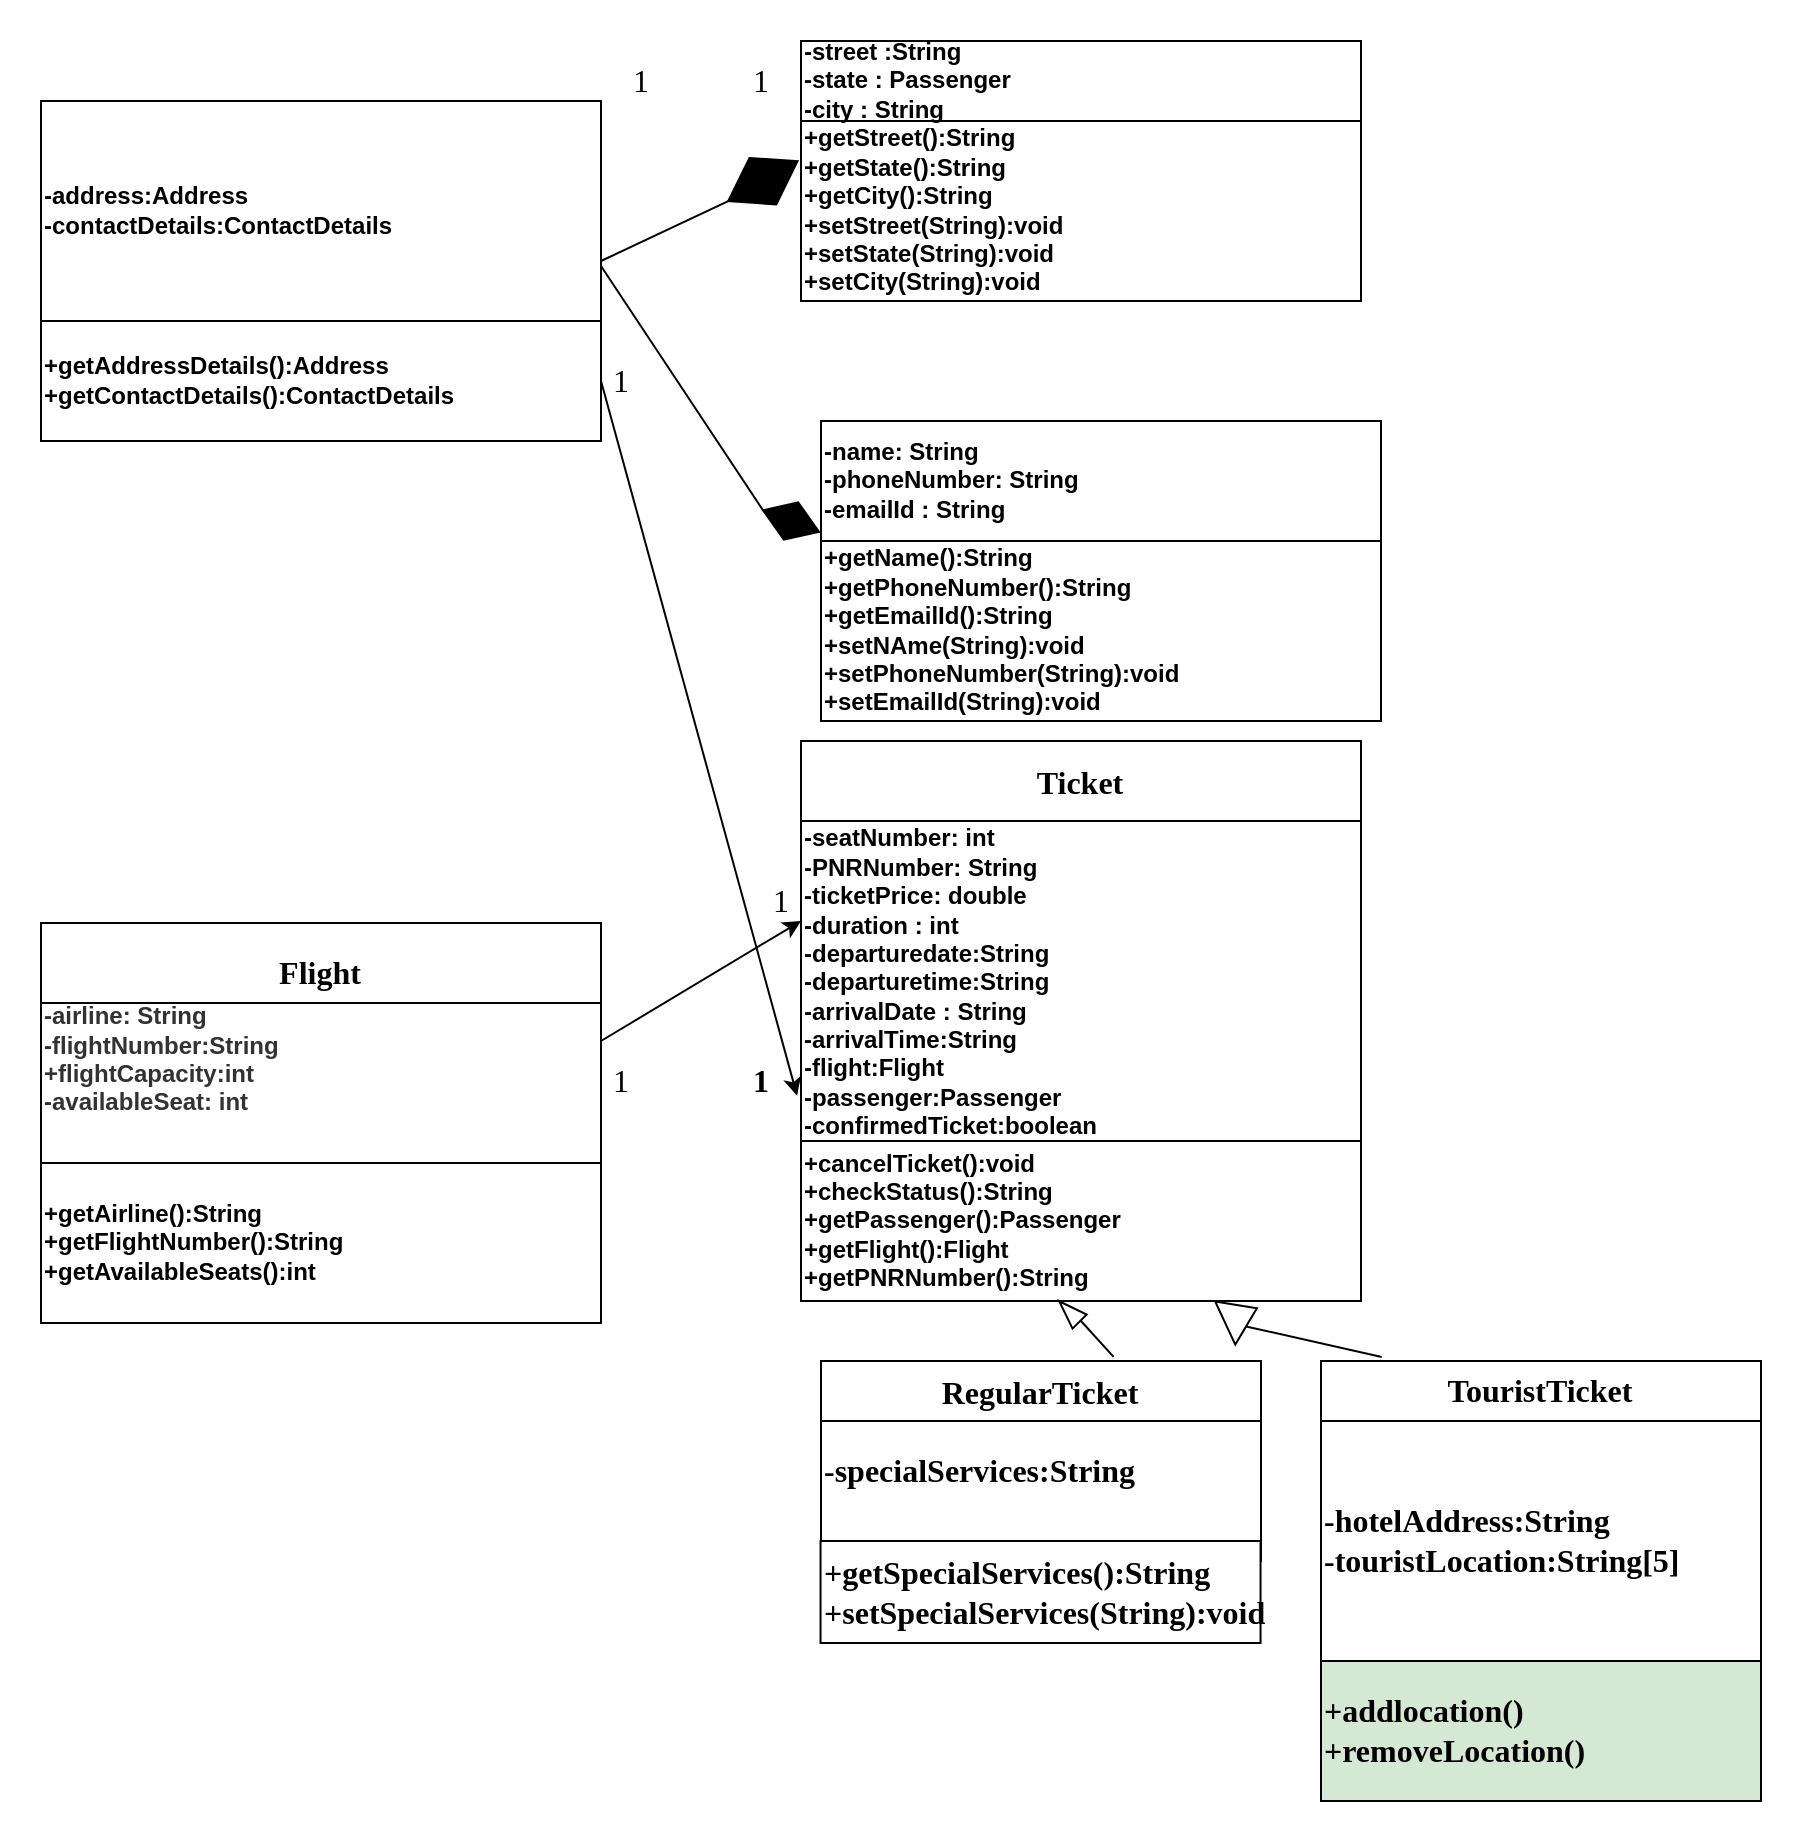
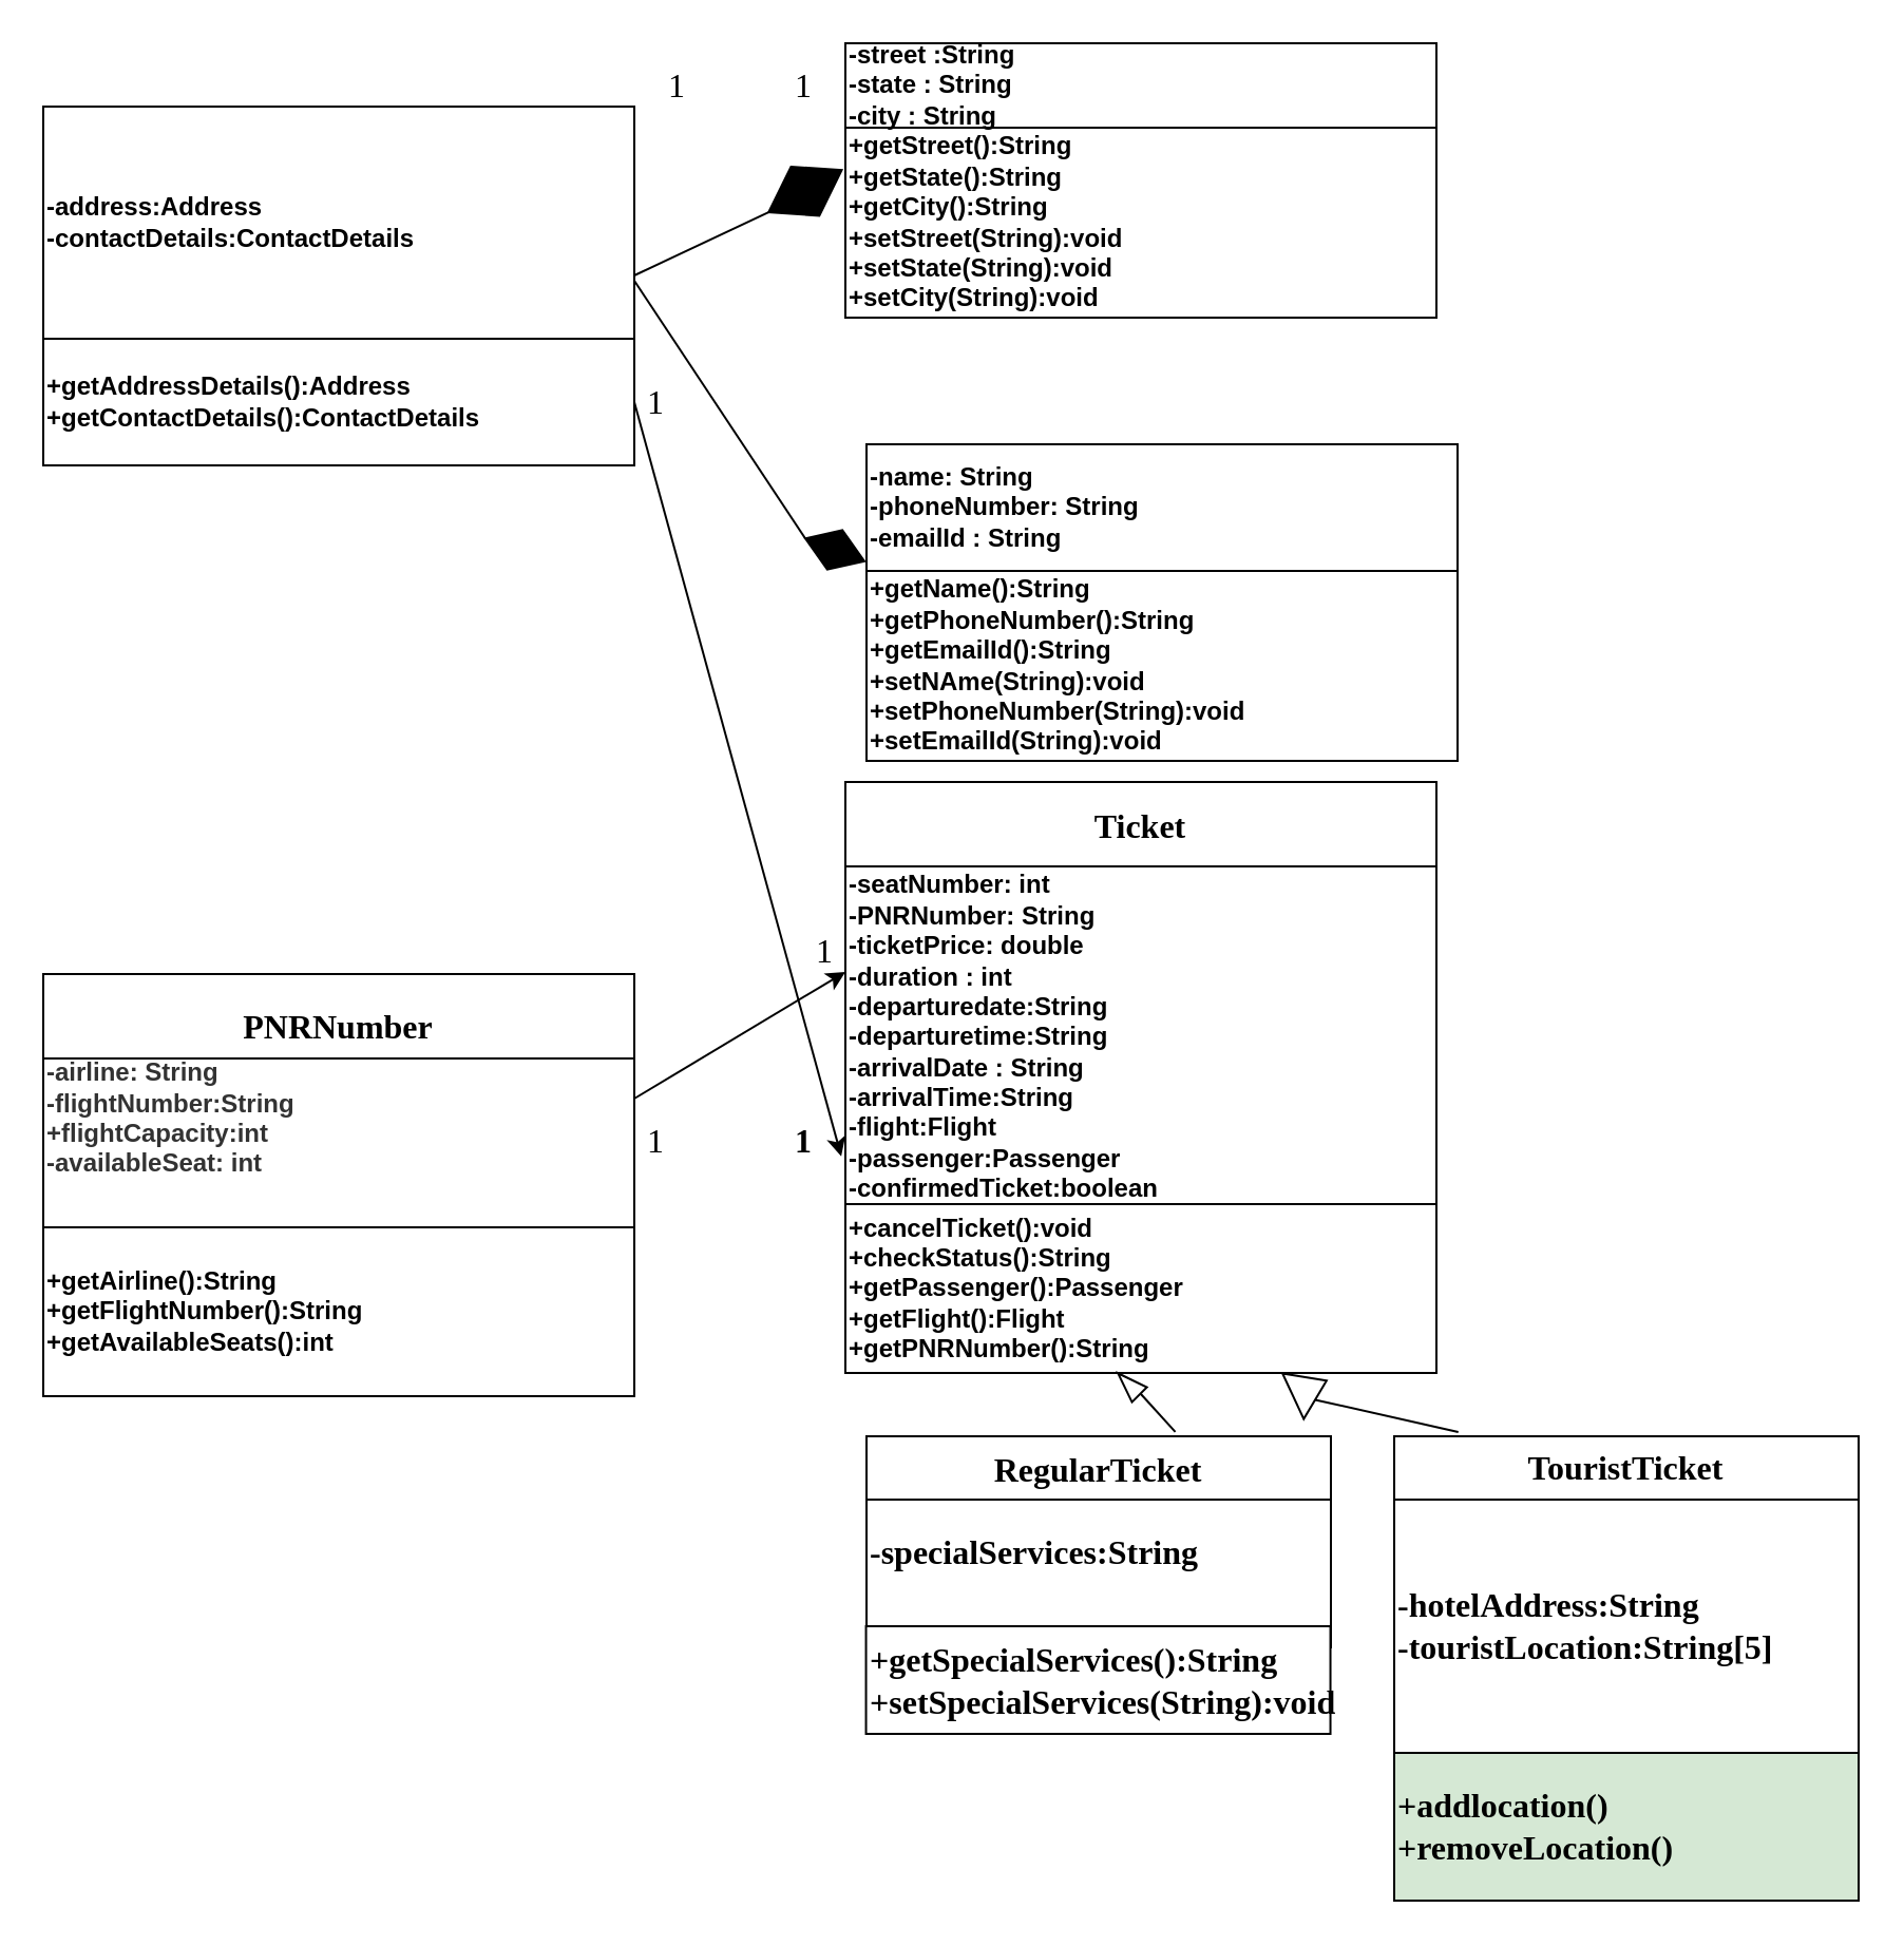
- <mxCell id="29" value="&lt;span&gt;-street :String&lt;/span&gt;&lt;br&gt;&lt;span&gt;-state : Passenger&lt;/span&gt;&lt;br&gt;&lt;span&gt;-city : String&lt;/span&gt;" style="rounded=0;whiteSpace=wrap;html=1;fontStyle=1;align=left;" parent="1" vertex="1"><mxGeometry x="400" y="20" width="280" height="40" as="geometry" /></mxCell>
+ <mxCell id="29" value="&lt;span&gt;-street :String&lt;/span&gt;&lt;br&gt;&lt;span&gt;-state : String&lt;/span&gt;&lt;br&gt;&lt;span&gt;-city : String&lt;/span&gt;" style="rounded=0;whiteSpace=wrap;html=1;fontStyle=1;align=left;" parent="1" vertex="1"><mxGeometry x="400" y="20" width="280" height="40" as="geometry" /></mxCell>
- <mxCell id="13" value="&lt;font color=&quot;#000000&quot; style=&quot;font-size: 16px&quot;&gt;Flight&lt;/font&gt;" style="rounded=0;whiteSpace=wrap;html=1;fontFamily=Times New Roman;fontColor=#FF6666;fontStyle=1;fontSize=16;" parent="1" vertex="1"><mxGeometry x="20" y="461" width="280" height="50" as="geometry" /></mxCell>
+ <mxCell id="13" value="&lt;font color=&quot;#000000&quot; style=&quot;font-size: 16px&quot;&gt;PNRNumber&lt;/font&gt;" style="rounded=0;whiteSpace=wrap;html=1;fontFamily=Times New Roman;fontColor=#FF6666;fontStyle=1;fontSize=16;" parent="1" vertex="1"><mxGeometry x="20" y="461" width="280" height="50" as="geometry" /></mxCell>
